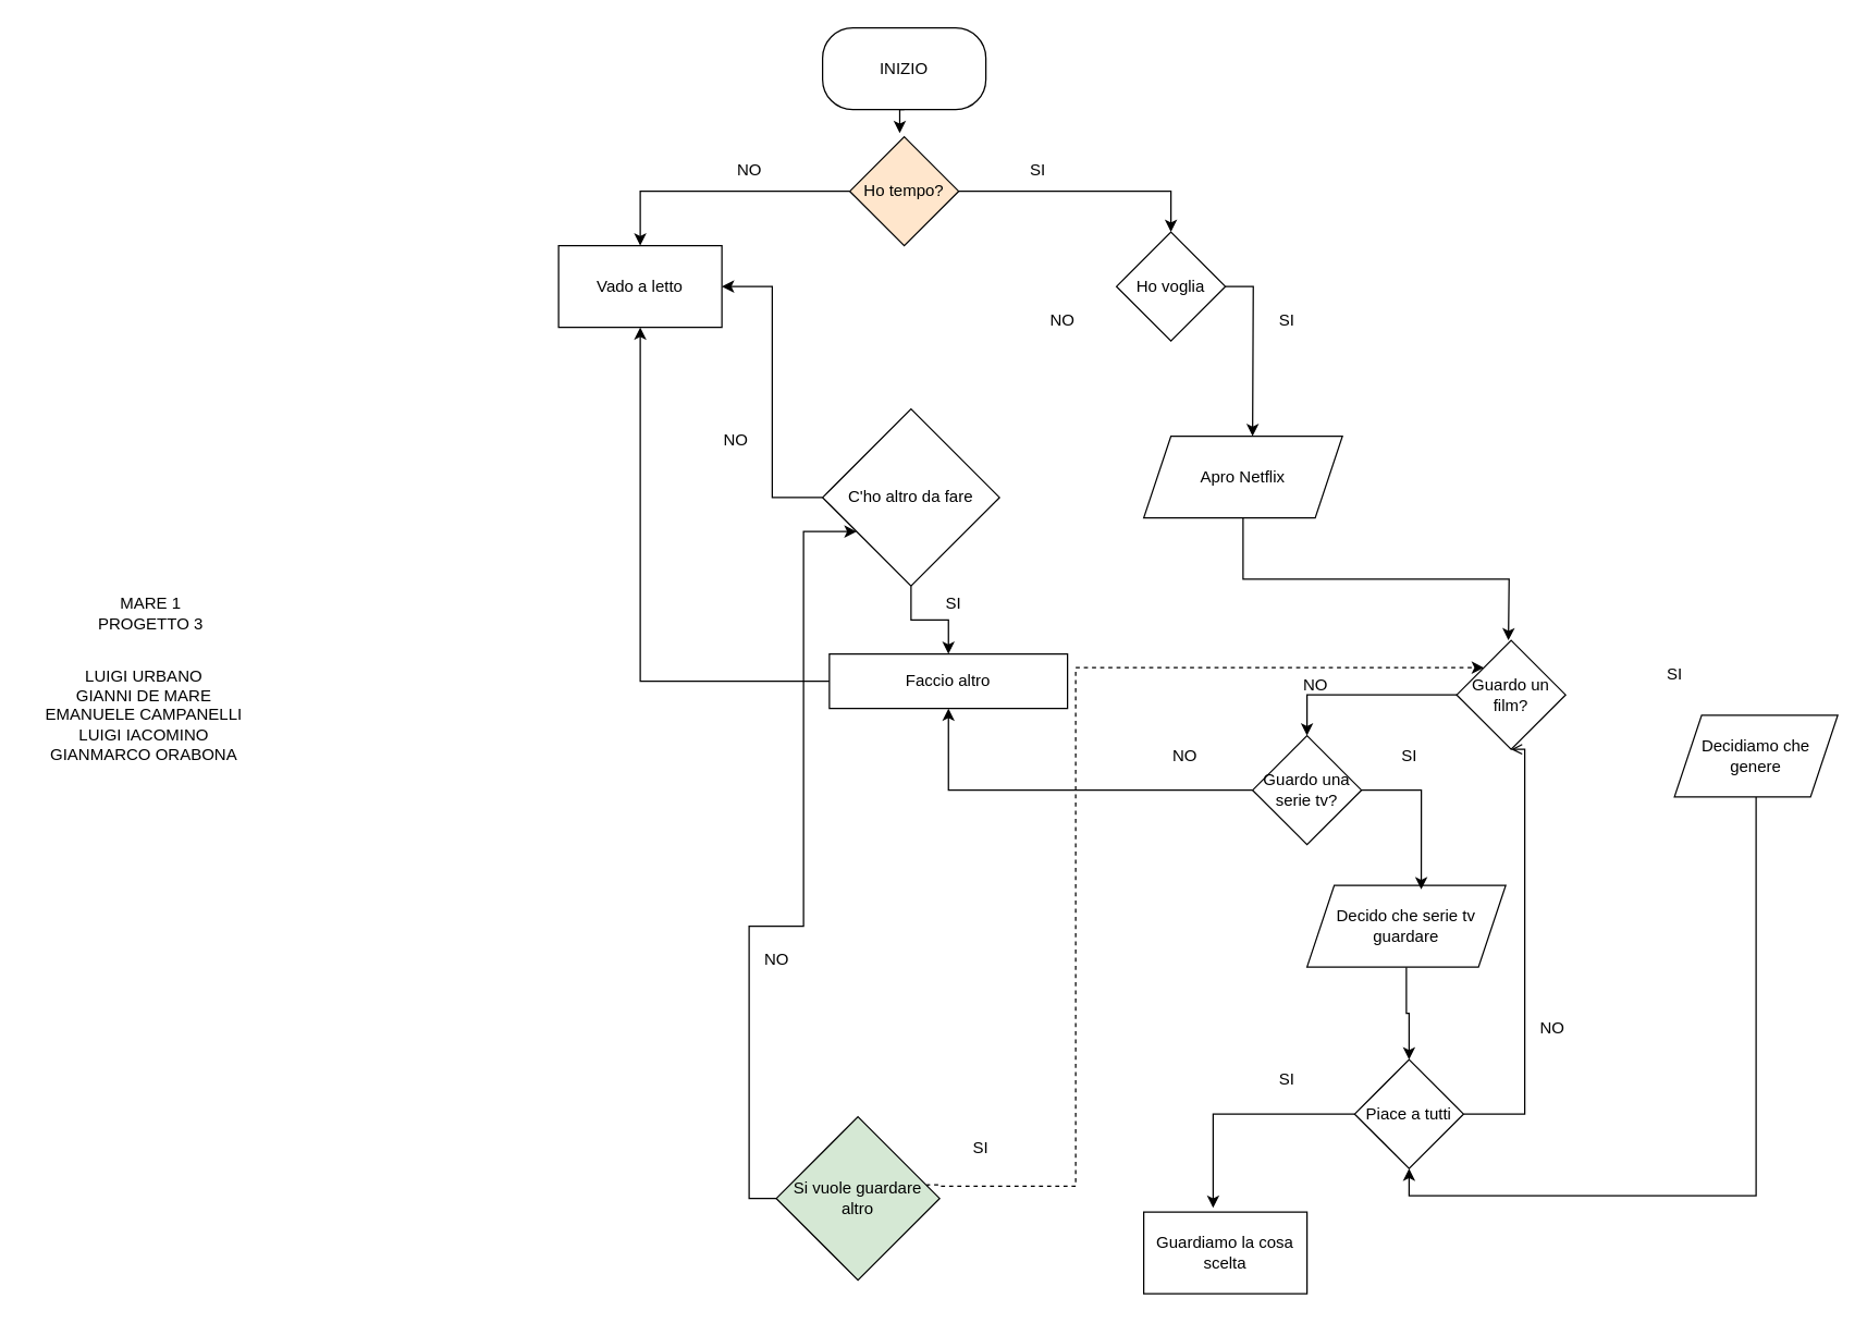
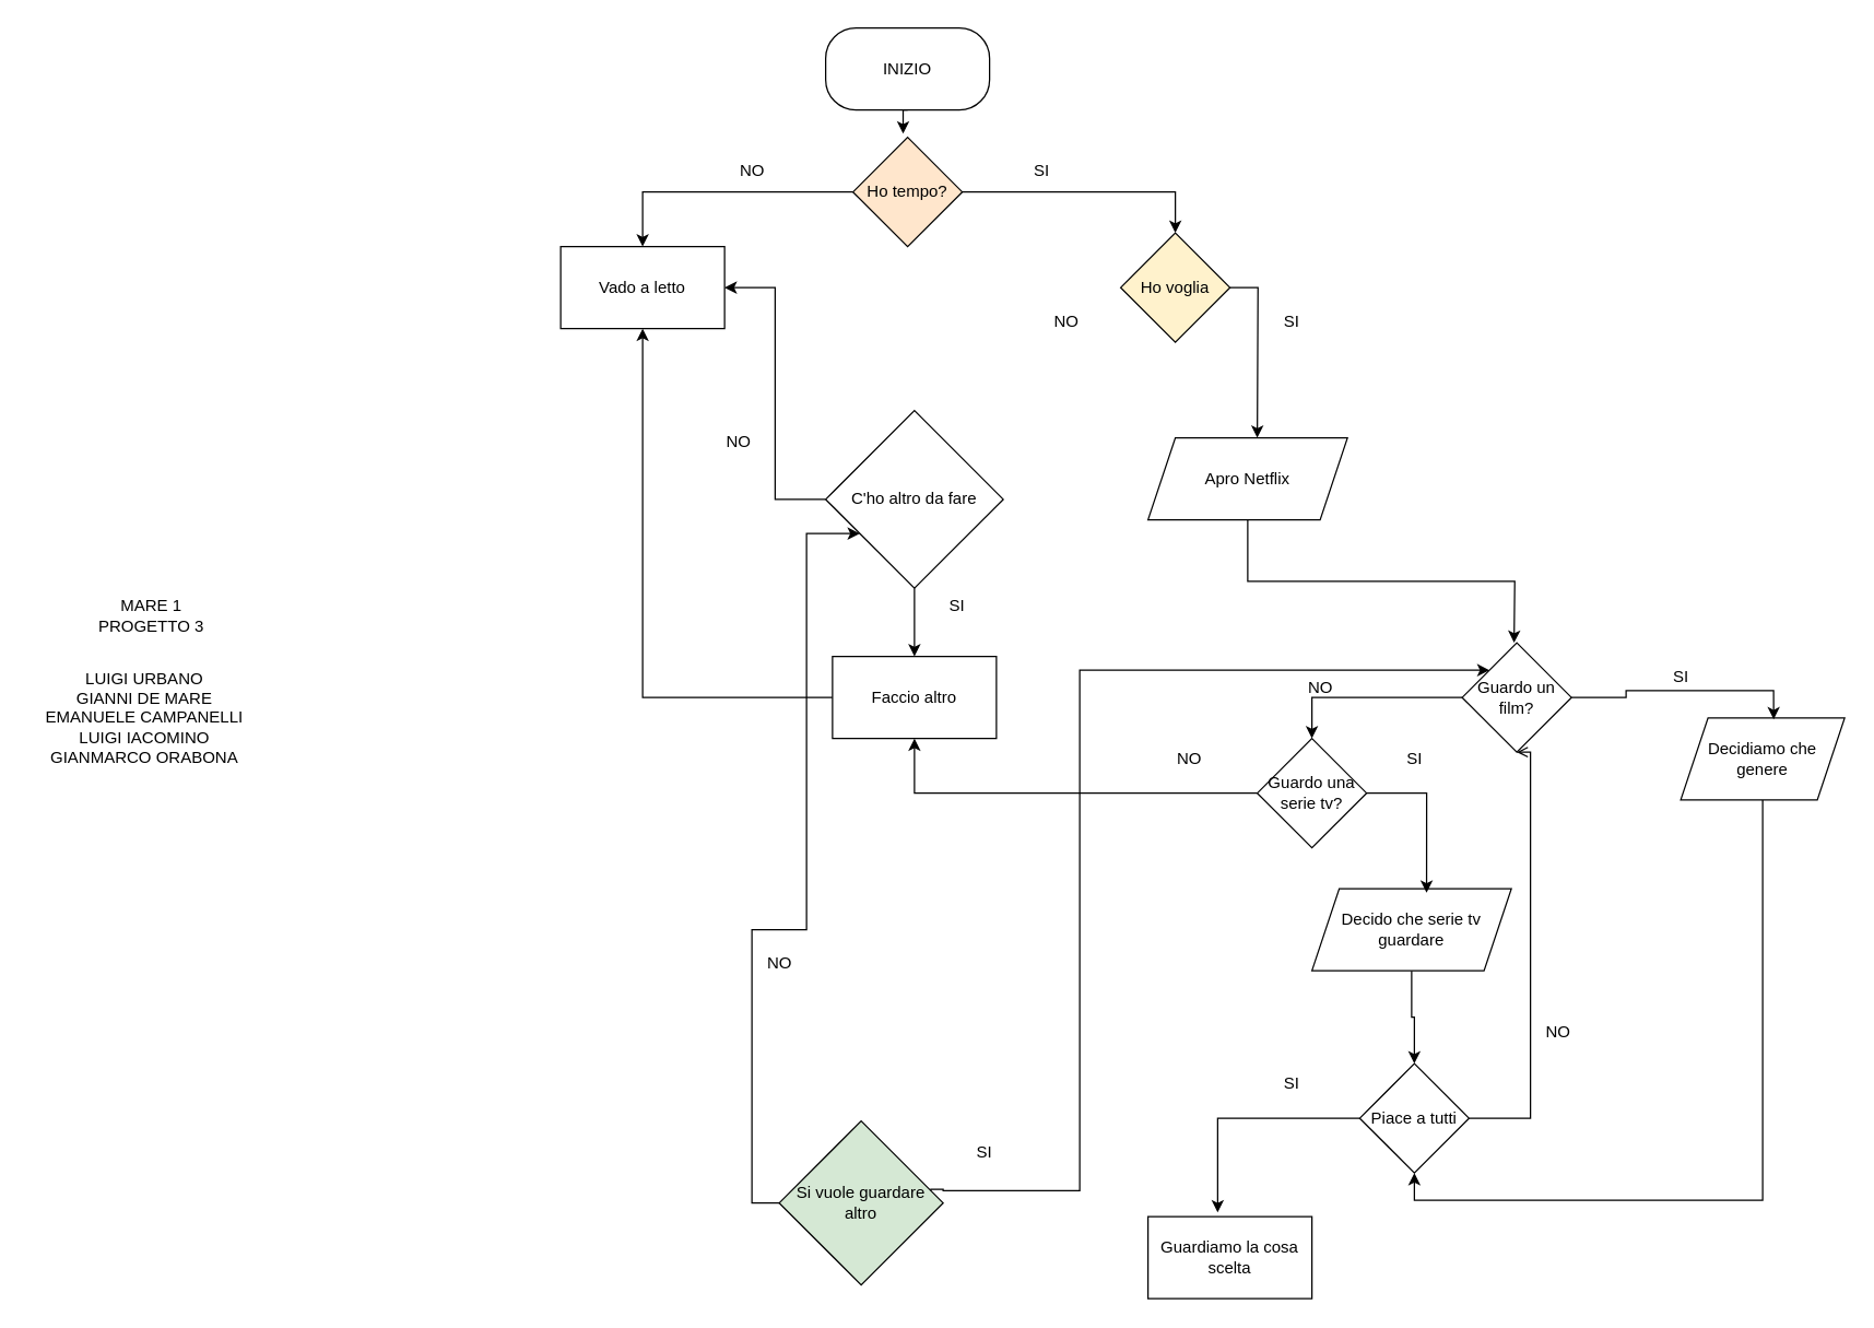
- <mxCell id="11" value="Ho voglia" style="rhombus;whiteSpace=wrap;html=1;" vertex="1" parent="1"><mxGeometry x="820" y="170" width="80" height="80" as="geometry" /></mxCell>
+ <mxCell id="11" value="Ho voglia" style="rhombus;whiteSpace=wrap;html=1;fillColor=#fff2cc;" vertex="1" parent="1"><mxGeometry x="820" y="170" width="80" height="80" as="geometry" /></mxCell>
- <mxCell id="21" value="Faccio altro" style="rounded=0;whiteSpace=wrap;html=1;" vertex="1" parent="1"><mxGeometry x="609" y="480" width="175" height="40" as="geometry" /></mxCell>
+ <mxCell id="21" value="Faccio altro" style="rounded=0;whiteSpace=wrap;html=1;" vertex="1" parent="1"><mxGeometry x="609" y="480" width="120" height="60" as="geometry" /></mxCell>
+ <mxCell id="42" style="edgeStyle=orthogonalEdgeStyle;rounded=0;orthogonalLoop=1;jettySize=auto;html=1;exitX=1;exitY=0.5;exitDx=0;exitDy=0;entryX=0.567;entryY=0.017;entryDx=0;entryDy=0;entryPerimeter=0;" edge="1" parent="1" source="24" target="41"><mxGeometry relative="1" as="geometry" /></mxCell>
- <mxCell id="43" style="edgeStyle=orthogonalEdgeStyle;rounded=0;orthogonalLoop=1;jettySize=auto;html=1;exitX=0.925;exitY=0.425;exitDx=0;exitDy=0;entryX=0;entryY=0;entryDx=0;entryDy=0;exitPerimeter=0;dashed=1;" edge="1" parent="1" source="45" target="24"><mxGeometry relative="1" as="geometry"><mxPoint x="360" y="870" as="sourcePoint" /><mxPoint x="870" y="480" as="targetPoint" /><Array as="points"><mxPoint x="681" y="870" /><mxPoint x="690" y="870" /><mxPoint x="690" y="871" /><mxPoint x="790" y="871" /><mxPoint x="790" y="490" /></Array></mxGeometry></mxCell>
+ <mxCell id="43" style="edgeStyle=orthogonalEdgeStyle;rounded=0;orthogonalLoop=1;jettySize=auto;html=1;exitX=0.925;exitY=0.425;exitDx=0;exitDy=0;entryX=0;entryY=0;entryDx=0;entryDy=0;exitPerimeter=0;" edge="1" parent="1" source="45" target="24"><mxGeometry relative="1" as="geometry"><mxPoint x="360" y="870" as="sourcePoint" /><mxPoint x="870" y="480" as="targetPoint" /><Array as="points"><mxPoint x="681" y="870" /><mxPoint x="690" y="870" /><mxPoint x="690" y="871" /><mxPoint x="790" y="871" /><mxPoint x="790" y="490" /></Array></mxGeometry></mxCell>
